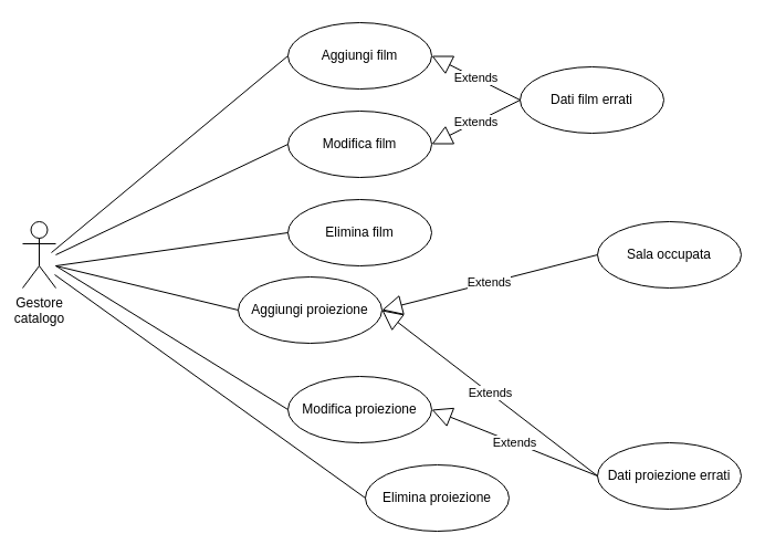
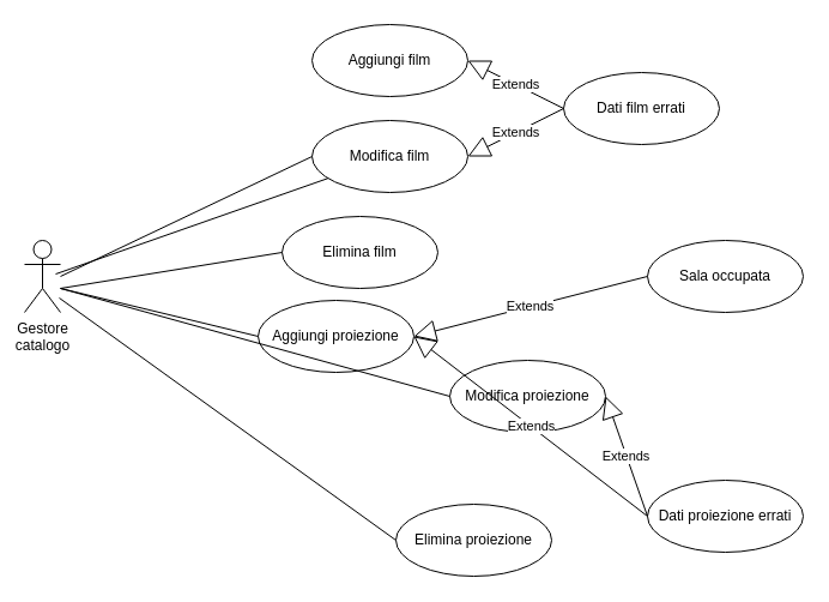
- <mxCell id="7" value="" style="endArrow=none;html=1;rounded=0;entryX=0;entryY=0.5;entryDx=0;entryDy=0;exitX=0.867;exitY=0.467;exitDx=0;exitDy=0;exitPerimeter=0;" edge="1" parent="1" source="6" target="2"><mxGeometry width="50" height="50" relative="1" as="geometry"><mxPoint x="120" y="360" as="sourcePoint" /><mxPoint x="170" y="310" as="targetPoint" /></mxGeometry></mxCell>
+ <mxCell id="7" value="" style="endArrow=none;html=1;rounded=0;exitX=0.867;exitY=0.467;exitDx=0;exitDy=0;exitPerimeter=0;" edge="1" parent="1" source="6" target="3"><mxGeometry width="50" height="50" relative="1" as="geometry"><mxPoint x="120" y="360" as="sourcePoint" /><mxPoint x="170" y="310" as="targetPoint" /></mxGeometry></mxCell>
- <mxCell id="19" value="Elimina film" style="ellipse;whiteSpace=wrap;html=1;" vertex="1" parent="1"><mxGeometry x="260" y="180" width="130" height="60" as="geometry" /></mxCell>
+ <mxCell id="19" value="Elimina film" style="ellipse;whiteSpace=wrap;html=1;" vertex="1" parent="1"><mxGeometry x="235" y="180" width="130" height="60" as="geometry" /></mxCell>
- <mxCell id="4" value="Modifica proiezione" style="ellipse;whiteSpace=wrap;html=1;" vertex="1" parent="1"><mxGeometry x="260" y="340" width="130" height="60" as="geometry" /></mxCell>
+ <mxCell id="4" value="Modifica proiezione" style="ellipse;whiteSpace=wrap;html=1;" vertex="1" parent="1"><mxGeometry x="375" y="300" width="130" height="60" as="geometry" /></mxCell>
